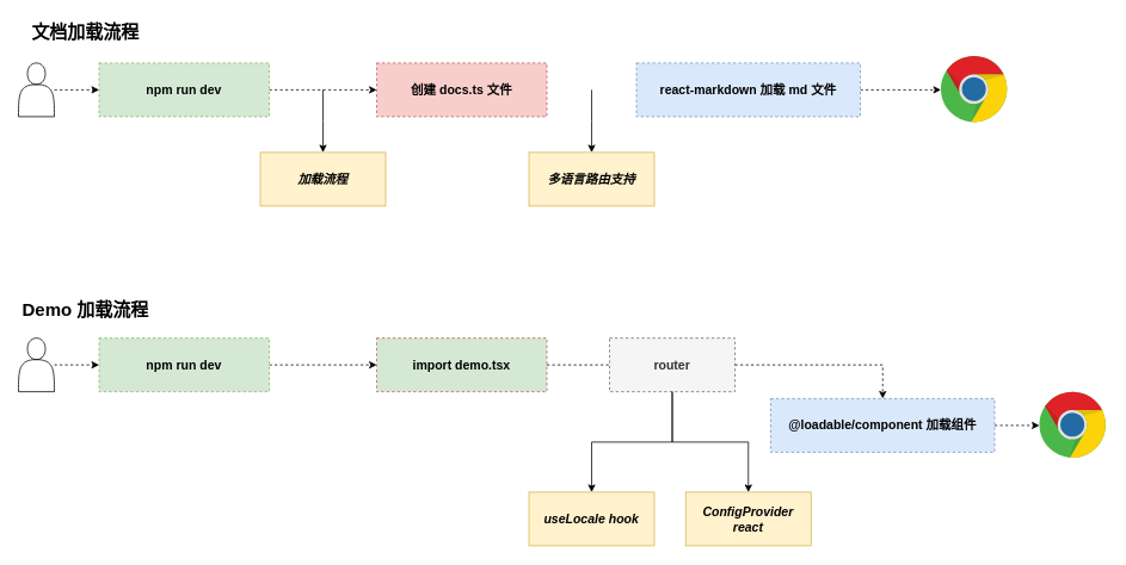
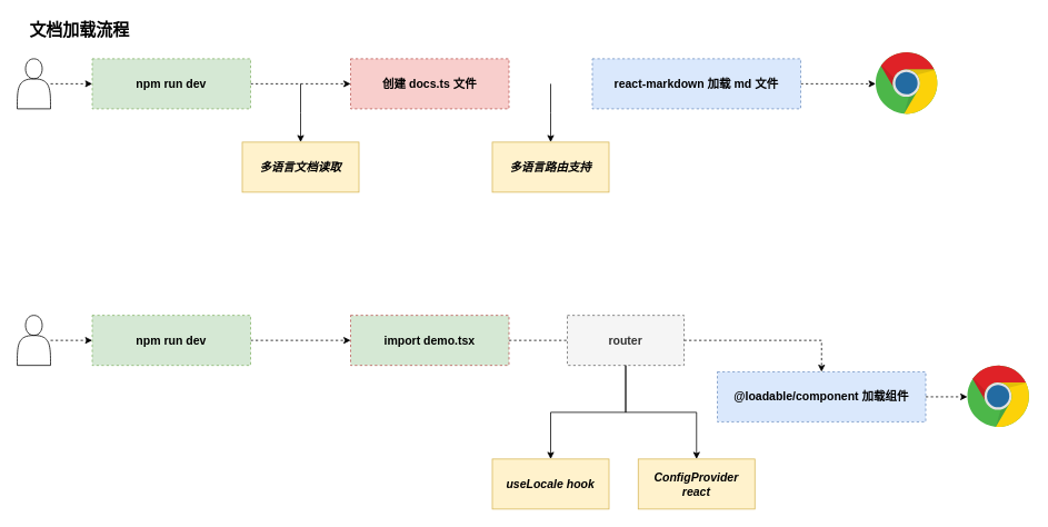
- <mxCell id="8" value="加载流程" style="whiteSpace=wrap;html=1;rounded=0;fillColor=#fff2cc;strokeColor=#d6b656;fontSize=14;fontStyle=3" vertex="1" parent="1"><mxGeometry x="290" y="170" width="140" height="60" as="geometry" /></mxCell>
+ <mxCell id="8" value="多语言文档读取" style="whiteSpace=wrap;html=1;rounded=0;fillColor=#fff2cc;strokeColor=#d6b656;fontSize=14;fontStyle=3" vertex="1" parent="1"><mxGeometry x="290" y="170" width="140" height="60" as="geometry" /></mxCell>
- <mxCell id="29" value="Demo 加载流程" style="text;html=1;strokeColor=none;fillColor=none;align=center;verticalAlign=middle;whiteSpace=wrap;rounded=0;dashed=1;fontSize=20;fontStyle=1" vertex="1" parent="1"><mxGeometry x="20" y="330" width="150" height="30" as="geometry" /></mxCell>
